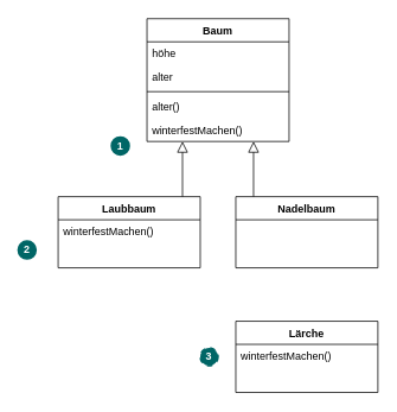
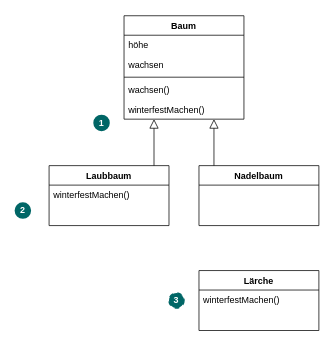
- <mxCell id="4" value="alter" style="text;strokeColor=none;fillColor=none;align=left;verticalAlign=top;spacingLeft=4;spacingRight=4;overflow=hidden;rotatable=0;points=[[0,0.5],[1,0.5]];portConstraint=eastwest;" vertex="1" parent="2"><mxGeometry y="52" width="160" height="26" as="geometry" /></mxCell>
+ <mxCell id="4" value="wachsen" style="text;strokeColor=none;fillColor=none;align=left;verticalAlign=top;spacingLeft=4;spacingRight=4;overflow=hidden;rotatable=0;points=[[0,0.5],[1,0.5]];portConstraint=eastwest;" vertex="1" parent="2"><mxGeometry y="52" width="160" height="26" as="geometry" /></mxCell>
- <mxCell id="6" value="alter()" style="text;strokeColor=none;fillColor=none;align=left;verticalAlign=top;spacingLeft=4;spacingRight=4;overflow=hidden;rotatable=0;points=[[0,0.5],[1,0.5]];portConstraint=eastwest;" vertex="1" parent="2"><mxGeometry y="86" width="160" height="26" as="geometry" /></mxCell>
+ <mxCell id="6" value="wachsen()" style="text;strokeColor=none;fillColor=none;align=left;verticalAlign=top;spacingLeft=4;spacingRight=4;overflow=hidden;rotatable=0;points=[[0,0.5],[1,0.5]];portConstraint=eastwest;" vertex="1" parent="2"><mxGeometry y="86" width="160" height="26" as="geometry" /></mxCell>
